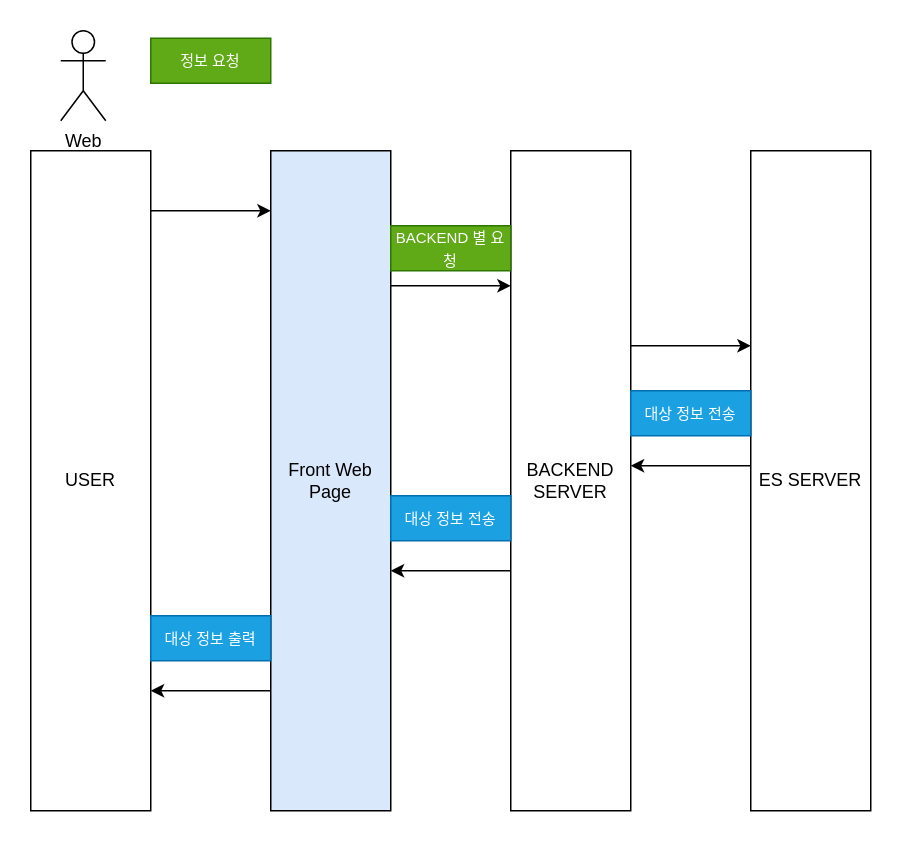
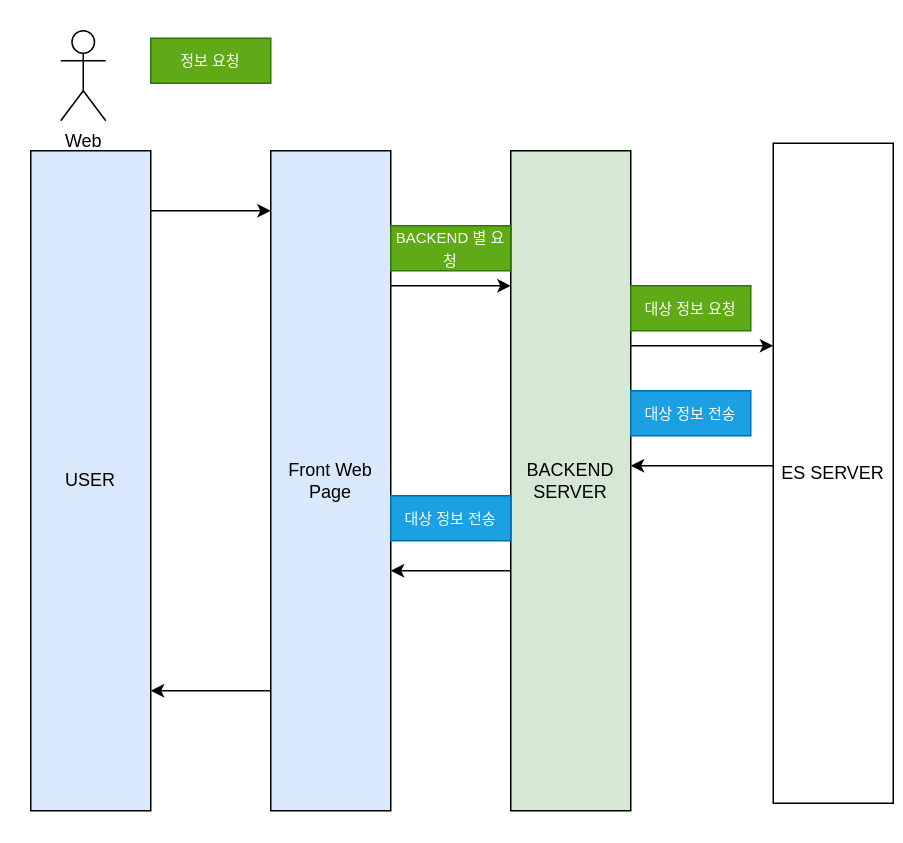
+ <mxCell id="13" value="&lt;font style=&quot;font-size: 10px;&quot;&gt;대상 정보 요청&lt;/font&gt;" style="text;html=1;align=center;verticalAlign=middle;whiteSpace=wrap;rounded=0;fillColor=#60a917;fontColor=#ffffff;strokeColor=#2D7600;" vertex="1" parent="1"><mxGeometry x="420" y="190" width="80" height="30" as="geometry" /></mxCell>
- <mxCell id="3" value="USER" style="rounded=0;whiteSpace=wrap;html=1;" vertex="1" parent="1"><mxGeometry x="20" y="100" width="80" height="440" as="geometry" /></mxCell>
+ <mxCell id="3" value="USER" style="rounded=0;whiteSpace=wrap;html=1;fillColor=#dae8fc;" vertex="1" parent="1"><mxGeometry x="20" y="100" width="80" height="440" as="geometry" /></mxCell>
- <mxCell id="11" value="BACKEND SERVER" style="rounded=0;whiteSpace=wrap;html=1;" vertex="1" parent="1"><mxGeometry x="340" y="100" width="80" height="440" as="geometry" /></mxCell>
+ <mxCell id="11" value="BACKEND SERVER" style="rounded=0;whiteSpace=wrap;html=1;fillColor=#d5e8d4;" vertex="1" parent="1"><mxGeometry x="340" y="100" width="80" height="440" as="geometry" /></mxCell>
- <mxCell id="15" value="ES SERVER" style="rounded=0;whiteSpace=wrap;html=1;" vertex="1" parent="1"><mxGeometry x="500" y="100" width="80" height="440" as="geometry" /></mxCell>
+ <mxCell id="15" value="ES SERVER" style="rounded=0;whiteSpace=wrap;html=1;" vertex="1" parent="1"><mxGeometry x="515" y="95" width="80" height="440" as="geometry" /></mxCell>
- <mxCell id="18" value="&lt;span style=&quot;font-size: 10px;&quot;&gt;대상 정보 출력&lt;/span&gt;" style="text;html=1;align=center;verticalAlign=middle;whiteSpace=wrap;rounded=0;fillColor=#1ba1e2;fontColor=#ffffff;strokeColor=#006EAF;" vertex="1" parent="1"><mxGeometry x="100" y="410" width="80" height="30" as="geometry" /></mxCell>
